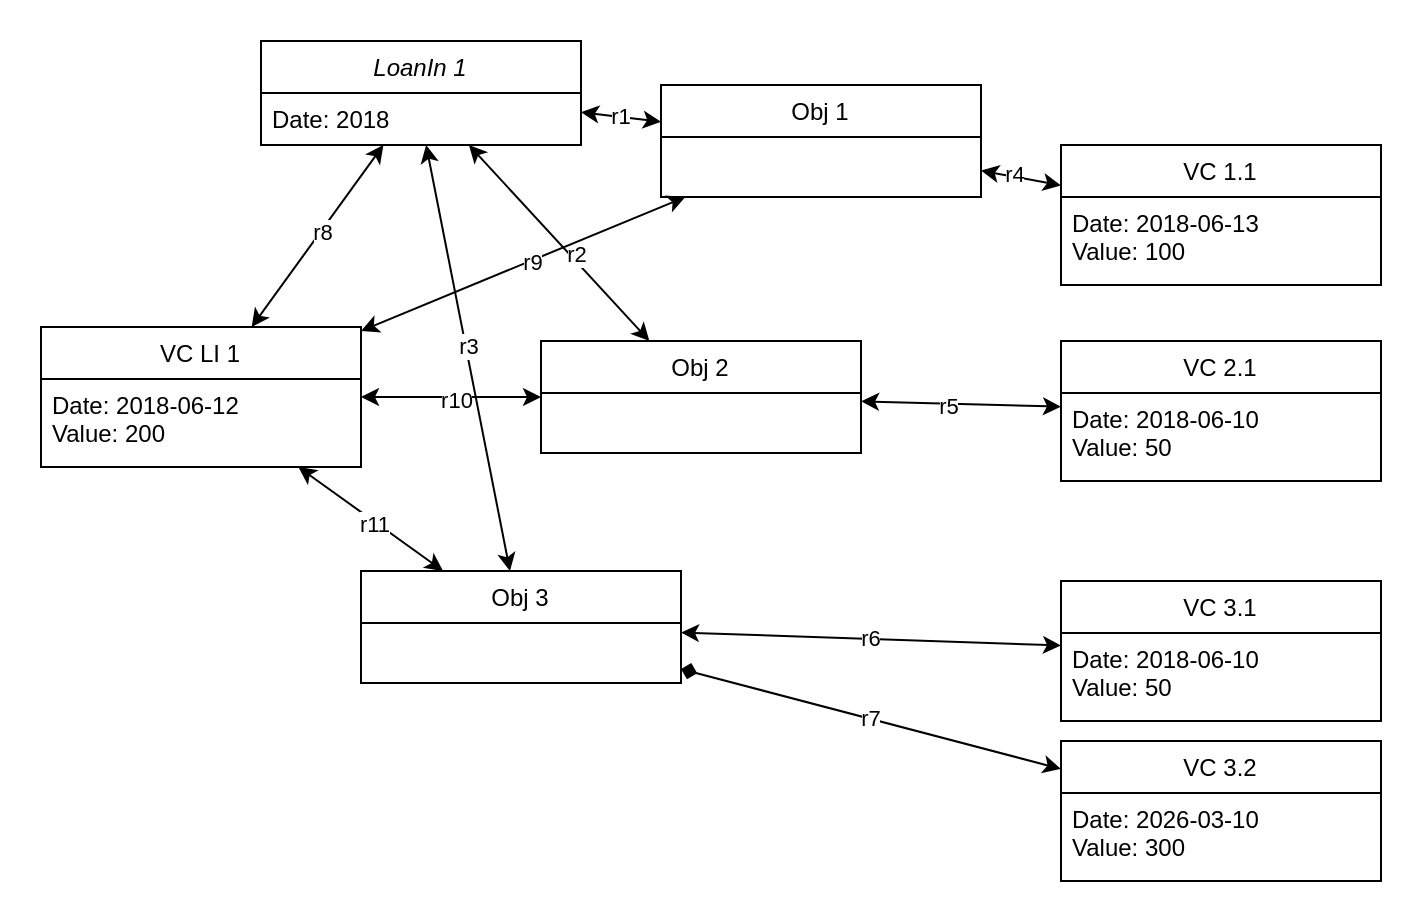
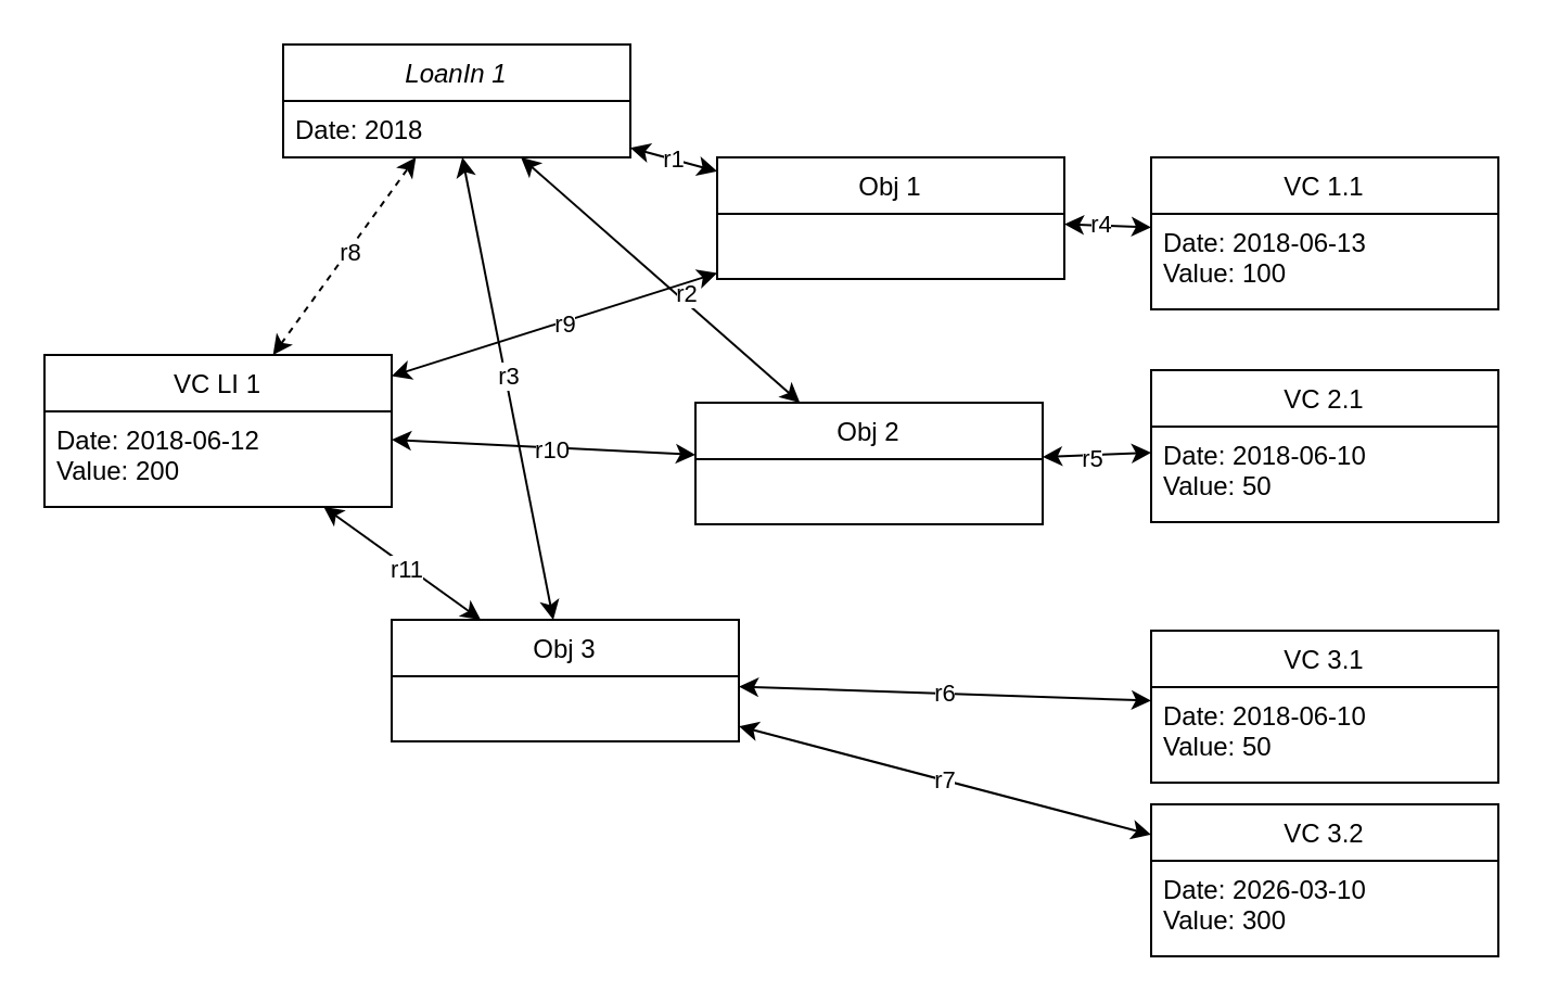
- <mxCell id="6" value="Obj 1" style="swimlane;fontStyle=0;align=center;verticalAlign=top;childLayout=stackLayout;horizontal=1;startSize=26;horizontalStack=0;resizeParent=1;resizeLast=0;collapsible=1;marginBottom=0;rounded=0;shadow=0;strokeWidth=1;" parent="1" vertex="1"><mxGeometry x="330" y="42" width="160" height="56" as="geometry"><mxRectangle x="550" y="140" width="160" height="26" as="alternateBounds" /></mxGeometry></mxCell>
+ <mxCell id="6" value="Obj 1" style="swimlane;fontStyle=0;align=center;verticalAlign=top;childLayout=stackLayout;horizontal=1;startSize=26;horizontalStack=0;resizeParent=1;resizeLast=0;collapsible=1;marginBottom=0;rounded=0;shadow=0;strokeWidth=1;" parent="1" vertex="1"><mxGeometry x="330" y="72" width="160" height="56" as="geometry"><mxRectangle x="550" y="140" width="160" height="26" as="alternateBounds" /></mxGeometry></mxCell>
- <mxCell id="28" value="" style="endArrow=classic;startArrow=classic;html=1;rounded=0;" edge="1" parent="1" source="26" target="2"><mxGeometry width="50" height="50" relative="1" as="geometry"><mxPoint x="282.432" y="300" as="sourcePoint" /><mxPoint x="223.514" y="82" as="targetPoint" /></mxGeometry></mxCell>
+ <mxCell id="28" value="" style="endArrow=classic;startArrow=classic;html=1;rounded=0;dashed=1;" edge="1" parent="1" source="26" target="2"><mxGeometry width="50" height="50" relative="1" as="geometry"><mxPoint x="282.432" y="300" as="sourcePoint" /><mxPoint x="223.514" y="82" as="targetPoint" /></mxGeometry></mxCell>
- <mxCell id="7" value="Obj 2" style="swimlane;fontStyle=0;align=center;verticalAlign=top;childLayout=stackLayout;horizontal=1;startSize=26;horizontalStack=0;resizeParent=1;resizeLast=0;collapsible=1;marginBottom=0;rounded=0;shadow=0;strokeWidth=1;" vertex="1" parent="1"><mxGeometry x="270" y="170" width="160" height="56" as="geometry"><mxRectangle x="550" y="140" width="160" height="26" as="alternateBounds" /></mxGeometry></mxCell>
+ <mxCell id="7" value="Obj 2" style="swimlane;fontStyle=0;align=center;verticalAlign=top;childLayout=stackLayout;horizontal=1;startSize=26;horizontalStack=0;resizeParent=1;resizeLast=0;collapsible=1;marginBottom=0;rounded=0;shadow=0;strokeWidth=1;" vertex="1" parent="1"><mxGeometry x="320" y="185" width="160" height="56" as="geometry"><mxRectangle x="550" y="140" width="160" height="26" as="alternateBounds" /></mxGeometry></mxCell>
- <mxCell id="25" value="r7" style="endArrow=diamond;startArrow=classic;html=1;rounded=0;" edge="1" parent="1" source="13" target="8"><mxGeometry width="50" height="50" relative="1" as="geometry"><mxPoint x="540" y="333.303" as="sourcePoint" /><mxPoint x="370" y="329.697" as="targetPoint" /></mxGeometry></mxCell>
+ <mxCell id="25" value="r7" style="endArrow=classic;startArrow=classic;html=1;rounded=0;" edge="1" parent="1" source="13" target="8"><mxGeometry width="50" height="50" relative="1" as="geometry"><mxPoint x="540" y="333.303" as="sourcePoint" /><mxPoint x="370" y="329.697" as="targetPoint" /></mxGeometry></mxCell>
